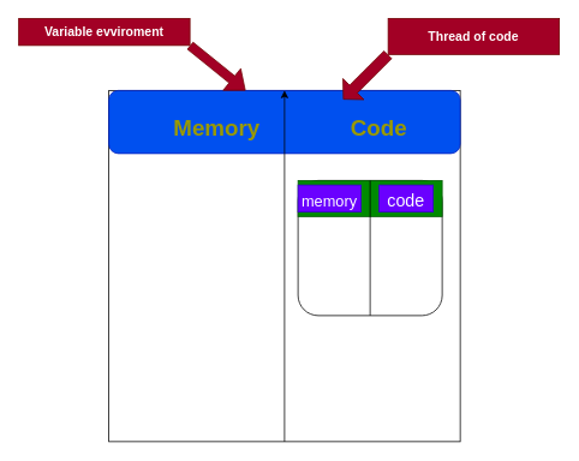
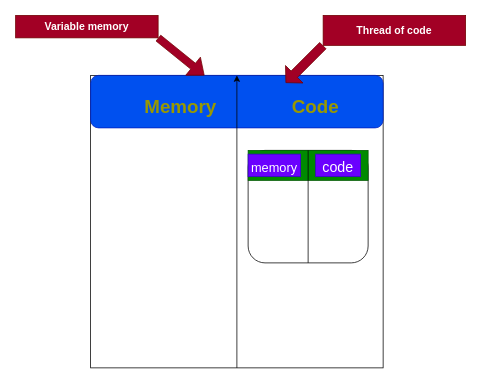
- <mxCell id="9" value="&lt;font style=&quot;font-size: 14px;&quot;&gt;&lt;b&gt;Variable evviroment&lt;/b&gt;&lt;/font&gt;" style="text;html=1;strokeColor=#6F0000;fillColor=#a20025;align=center;verticalAlign=middle;whiteSpace=wrap;rounded=0;fontSize=10;fontColor=#ffffff;" parent="1" vertex="1"><mxGeometry x="20" y="20" width="190" height="30" as="geometry" /></mxCell>
+ <mxCell id="9" value="&lt;font style=&quot;font-size: 14px;&quot;&gt;&lt;b&gt;Variable memory&lt;/b&gt;&lt;/font&gt;" style="text;html=1;strokeColor=#6F0000;fillColor=#a20025;align=center;verticalAlign=middle;whiteSpace=wrap;rounded=0;fontSize=10;fontColor=#ffffff;" parent="1" vertex="1"><mxGeometry x="20" y="20" width="190" height="30" as="geometry" /></mxCell>
